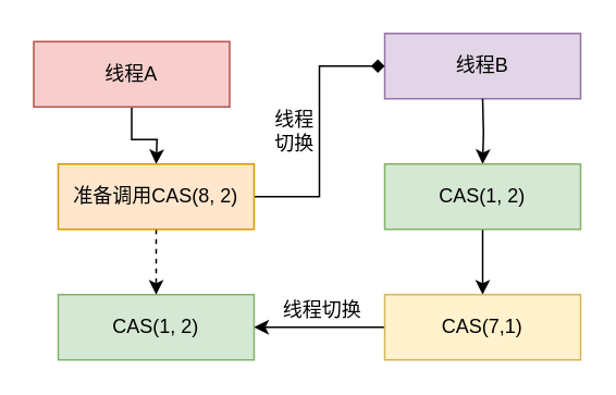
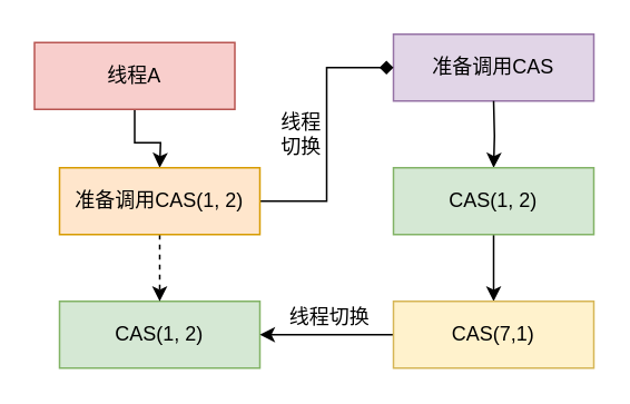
- <mxCell id="5" value="线程B" style="rounded=0;whiteSpace=wrap;html=1;fillColor=#e1d5e7;strokeColor=#9673a6;" vertex="1" parent="1"><mxGeometry x="235" y="20" width="120" height="40" as="geometry" /></mxCell>
+ <mxCell id="5" value="准备调用CAS" style="rounded=0;whiteSpace=wrap;html=1;fillColor=#e1d5e7;strokeColor=#9673a6;" vertex="1" parent="1"><mxGeometry x="235" y="20" width="120" height="40" as="geometry" /></mxCell>
- <mxCell id="13" value="准备调用CAS(8, 2)" style="rounded=0;whiteSpace=wrap;html=1;fillColor=#ffe6cc;strokeColor=#d79b00;" vertex="1" parent="1"><mxGeometry x="35" y="100" width="120" height="40" as="geometry" /></mxCell>
+ <mxCell id="13" value="准备调用CAS(1, 2)" style="rounded=0;whiteSpace=wrap;html=1;fillColor=#ffe6cc;strokeColor=#d79b00;" vertex="1" parent="1"><mxGeometry x="35" y="100" width="120" height="40" as="geometry" /></mxCell>
